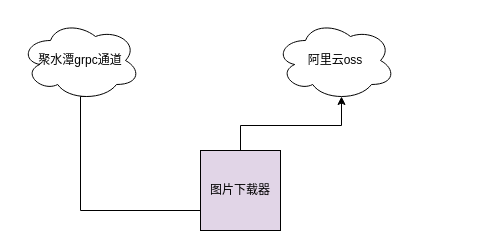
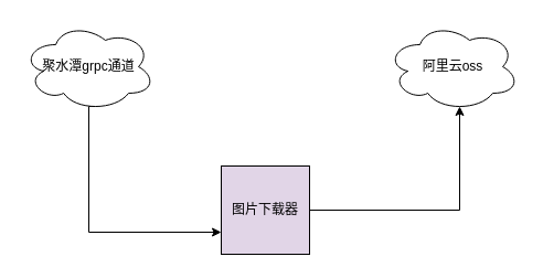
- <mxCell id="3" value="阿里云oss" style="ellipse;shape=cloud;whiteSpace=wrap;html=1;" vertex="1" parent="1"><mxGeometry x="275" y="20" width="120" height="80" as="geometry" /></mxCell>
+ <mxCell id="3" value="阿里云oss" style="ellipse;shape=cloud;whiteSpace=wrap;html=1;" vertex="1" parent="1"><mxGeometry x="350" y="20" width="120" height="80" as="geometry" /></mxCell>
- <mxCell id="5" style="edgeStyle=orthogonalEdgeStyle;rounded=0;orthogonalLoop=1;jettySize=auto;html=1;entryX=0;entryY=0.75;entryDx=0;entryDy=0;exitX=0.55;exitY=0.95;exitDx=0;exitDy=0;exitPerimeter=0;endArrow=none;" edge="1" parent="1" source="6" target="2"><mxGeometry relative="1" as="geometry"><Array as="points"><mxPoint x="80" y="96" /><mxPoint x="80" y="210" /></Array></mxGeometry></mxCell>
+ <mxCell id="5" style="edgeStyle=orthogonalEdgeStyle;rounded=0;orthogonalLoop=1;jettySize=auto;html=1;entryX=0;entryY=0.75;entryDx=0;entryDy=0;exitX=0.55;exitY=0.95;exitDx=0;exitDy=0;exitPerimeter=0;" edge="1" parent="1" source="6" target="2"><mxGeometry relative="1" as="geometry"><Array as="points"><mxPoint x="80" y="96" /><mxPoint x="80" y="210" /></Array></mxGeometry></mxCell>
